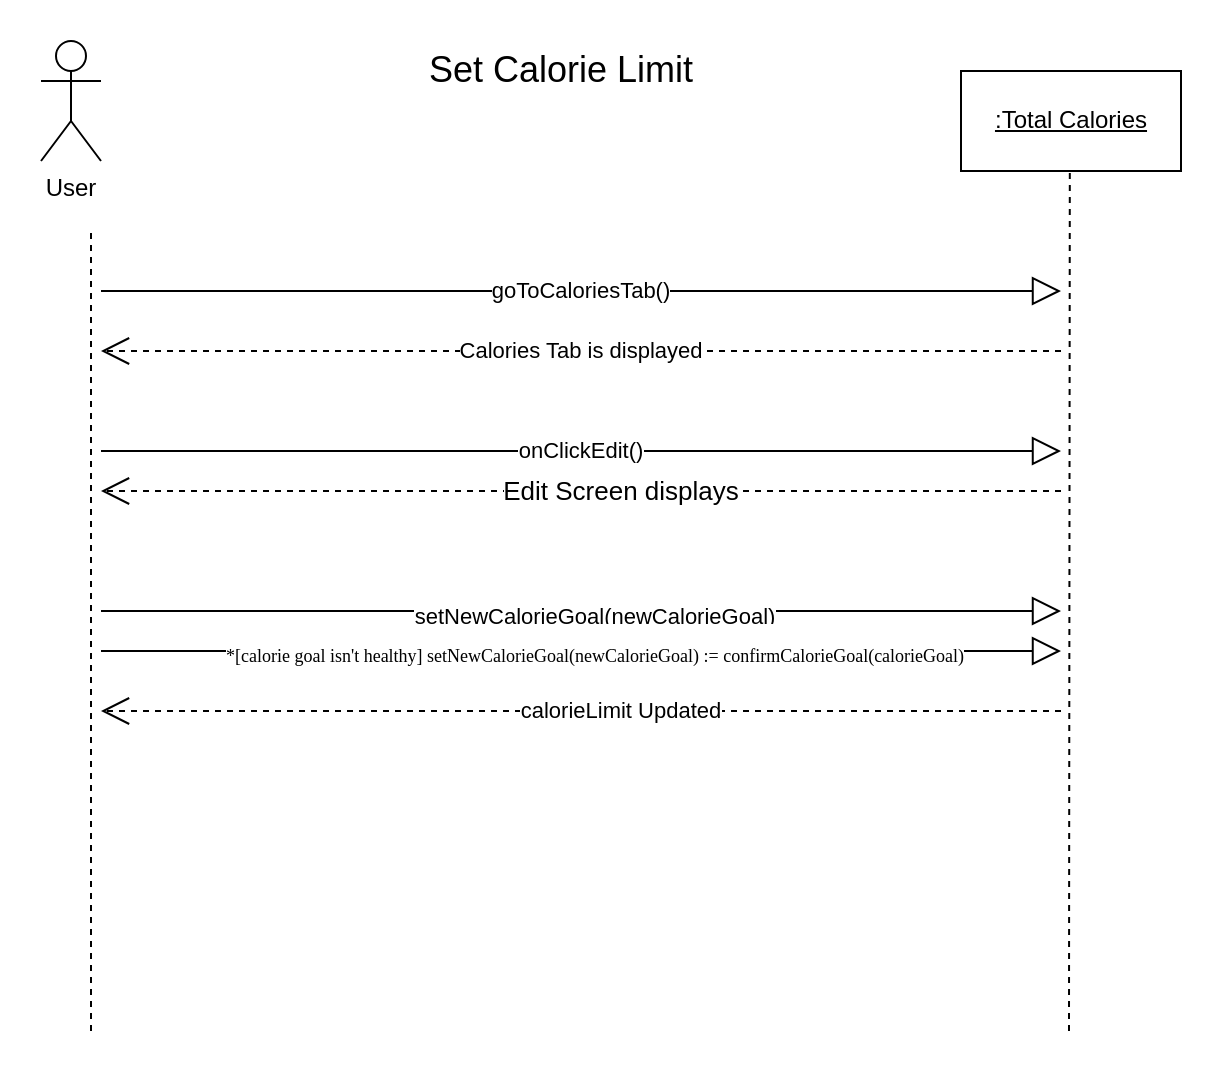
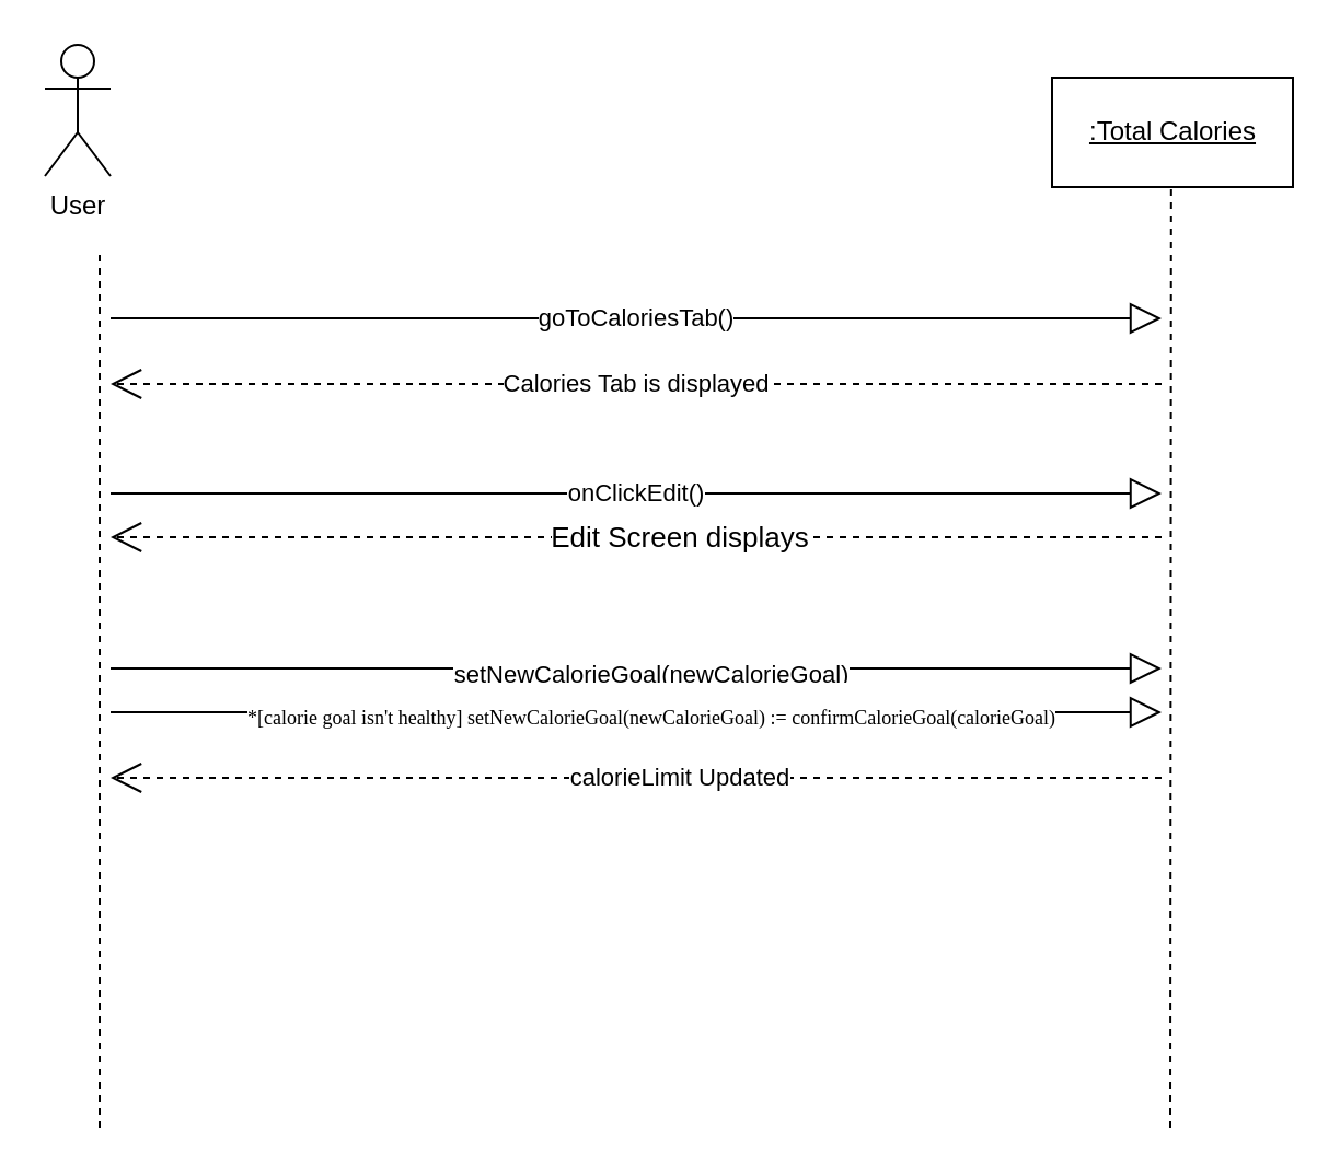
- <mxCell id="15" value="&lt;font style=&quot;font-size: 18px&quot;&gt;Set Calorie Limit&lt;br&gt;&lt;/font&gt;" style="text;html=1;resizable=0;autosize=1;align=center;verticalAlign=middle;points=[];fillColor=none;strokeColor=none;rounded=0;" parent="1" vertex="1"><mxGeometry x="205" y="25" width="150" height="20" as="geometry" /></mxCell>
